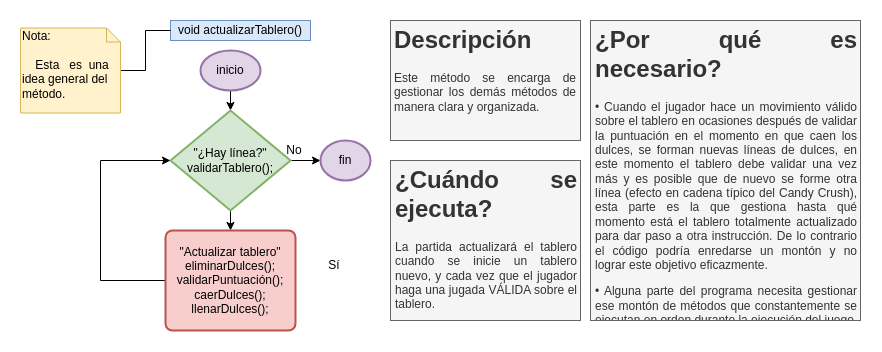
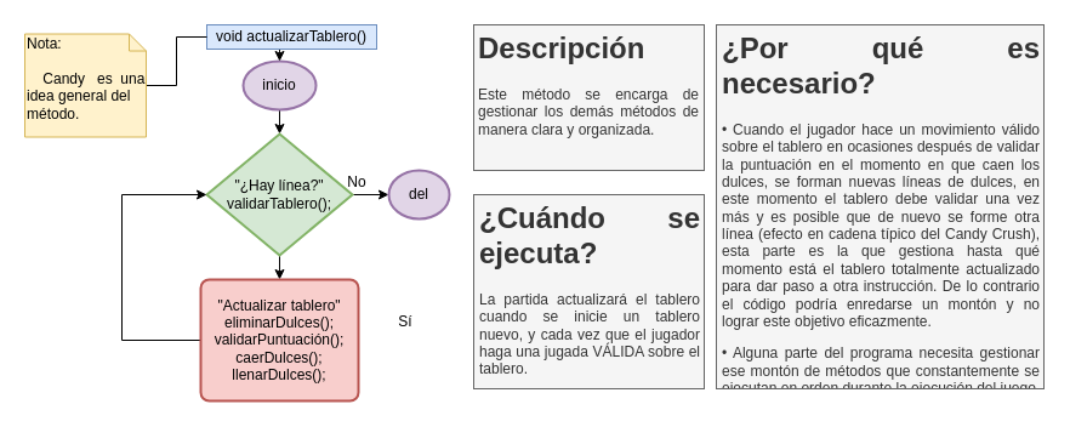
+ <mxCell id="12" style="edgeStyle=orthogonalEdgeStyle;rounded=0;orthogonalLoop=1;jettySize=auto;html=1;exitX=0.5;exitY=1;exitDx=0;exitDy=0;entryX=0.5;entryY=0;entryDx=0;entryDy=0;entryPerimeter=0;" edge="1" parent="1" source="13" target="3"><mxGeometry relative="1" as="geometry" /></mxCell>
- <mxCell id="15" value="Nota:&lt;br&gt;&lt;br&gt;&amp;nbsp; &amp;nbsp; Esta&amp;nbsp; &amp;nbsp;es&amp;nbsp; una idea general del método." style="shape=note;whiteSpace=wrap;html=1;size=14;verticalAlign=top;align=left;spacingTop=-6;fillColor=#fff2cc;strokeColor=#d6b656;" vertex="1" parent="1"><mxGeometry x="20" y="27.5" width="100" height="85" as="geometry" /></mxCell>
+ <mxCell id="15" value="Nota:&lt;br&gt;&lt;br&gt;&amp;nbsp; &amp;nbsp; Candy&amp;nbsp; &amp;nbsp;es&amp;nbsp; una idea general del método." style="shape=note;whiteSpace=wrap;html=1;size=14;verticalAlign=top;align=left;spacingTop=-6;fillColor=#fff2cc;strokeColor=#d6b656;" vertex="1" parent="1"><mxGeometry x="20" y="27.5" width="100" height="85" as="geometry" /></mxCell>
- <mxCell id="7" value="fin" style="strokeWidth=2;html=1;shape=mxgraph.flowchart.start_1;whiteSpace=wrap;fillColor=#e1d5e7;strokeColor=#9673a6;" vertex="1" parent="1"><mxGeometry x="320" y="140" width="50" height="40" as="geometry" /></mxCell>
+ <mxCell id="7" value="del" style="strokeWidth=2;html=1;shape=mxgraph.flowchart.start_1;whiteSpace=wrap;fillColor=#e1d5e7;strokeColor=#9673a6;" vertex="1" parent="1"><mxGeometry x="320" y="140" width="50" height="40" as="geometry" /></mxCell>
